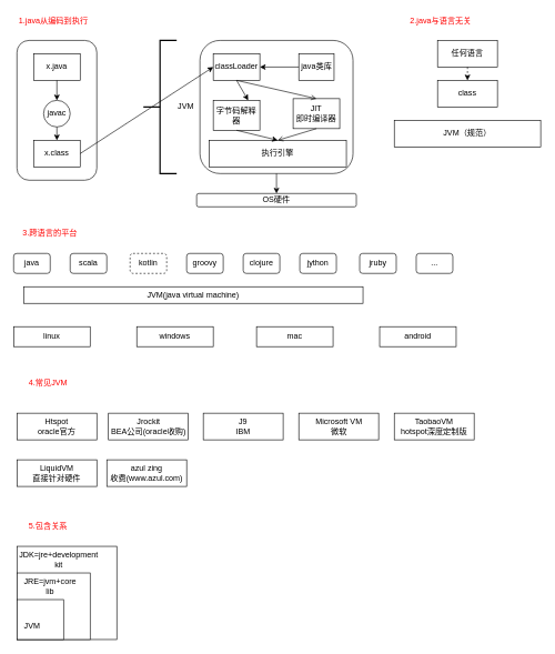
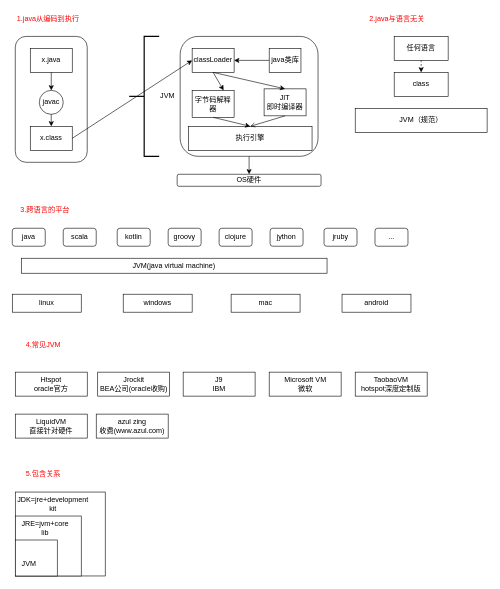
- <mxCell id="18" value="" style="endArrow=open;html=1;exitX=0.5;exitY=1;exitDx=0;exitDy=0;entryX=0.5;entryY=0;entryDx=0;entryDy=0;" parent="1" source="11" target="13" edge="1"><mxGeometry width="50" height="50" relative="1" as="geometry"><mxPoint x="410" y="160" as="sourcePoint" /><mxPoint x="460" y="110" as="targetPoint" /></mxGeometry></mxCell>
+ <mxCell id="18" value="" style="endArrow=classic;html=1;exitX=0.5;exitY=1;exitDx=0;exitDy=0;entryX=0.5;entryY=0;entryDx=0;entryDy=0;" parent="1" source="11" target="13" edge="1"><mxGeometry width="50" height="50" relative="1" as="geometry"><mxPoint x="410" y="160" as="sourcePoint" /><mxPoint x="460" y="110" as="targetPoint" /></mxGeometry></mxCell>
- <mxCell id="32" value="kotlin" style="rounded=1;whiteSpace=wrap;html=1;dashed=1;" parent="1" vertex="1"><mxGeometry x="195" y="380" width="55" height="30" as="geometry" /></mxCell>
+ <mxCell id="32" value="kotlin" style="rounded=1;whiteSpace=wrap;html=1;" parent="1" vertex="1"><mxGeometry x="195" y="380" width="55" height="30" as="geometry" /></mxCell>
